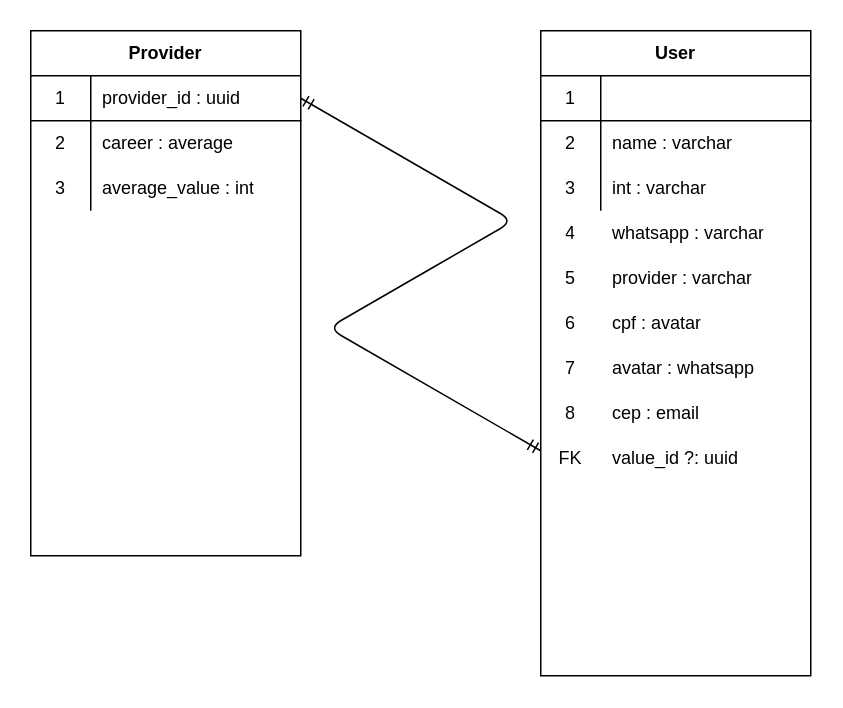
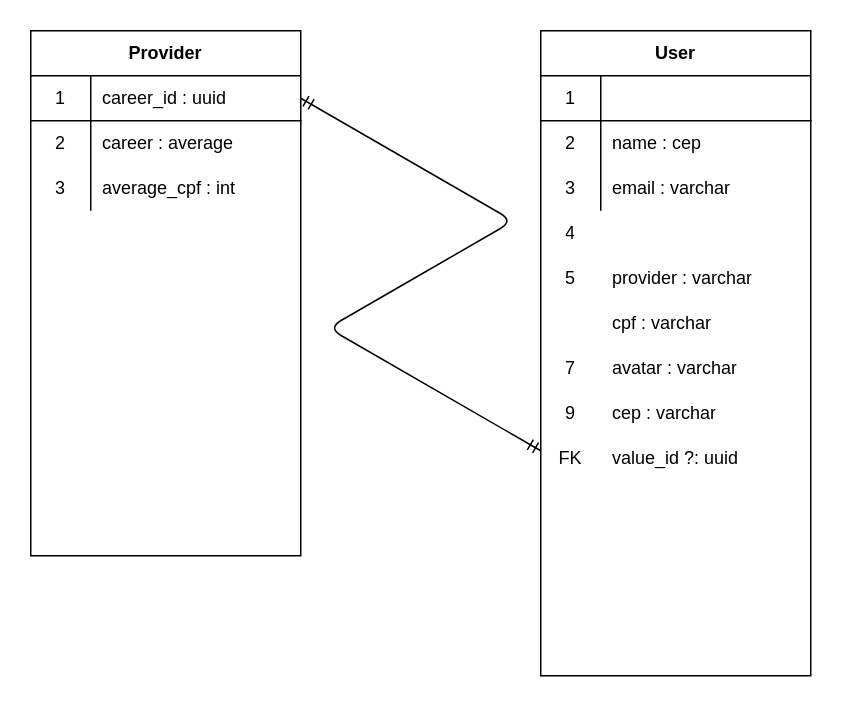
- <mxCell id="24" value="provider_id : uuid" style="shape=partialRectangle;html=1;whiteSpace=wrap;connectable=0;fillColor=none;top=0;left=0;bottom=0;right=0;align=left;spacingLeft=6;overflow=hidden;" parent="22" vertex="1"><mxGeometry x="40" width="140" height="30" as="geometry" /></mxCell>
+ <mxCell id="24" value="career_id : uuid" style="shape=partialRectangle;html=1;whiteSpace=wrap;connectable=0;fillColor=none;top=0;left=0;bottom=0;right=0;align=left;spacingLeft=6;overflow=hidden;" parent="22" vertex="1"><mxGeometry x="40" width="140" height="30" as="geometry" /></mxCell>
- <mxCell id="7" value="name : varchar" style="shape=partialRectangle;html=1;whiteSpace=wrap;connectable=0;fillColor=none;top=0;left=0;bottom=0;right=0;align=left;spacingLeft=6;overflow=hidden;" parent="5" vertex="1"><mxGeometry x="40" width="140" height="30" as="geometry" /></mxCell>
+ <mxCell id="7" value="name : cep" style="shape=partialRectangle;html=1;whiteSpace=wrap;connectable=0;fillColor=none;top=0;left=0;bottom=0;right=0;align=left;spacingLeft=6;overflow=hidden;" parent="5" vertex="1"><mxGeometry x="40" width="140" height="30" as="geometry" /></mxCell>
- <mxCell id="30" value="average_value : int" style="shape=partialRectangle;html=1;whiteSpace=wrap;connectable=0;fillColor=none;top=0;left=0;bottom=0;right=0;align=left;spacingLeft=6;overflow=hidden;" parent="28" vertex="1"><mxGeometry x="40" width="140" height="30" as="geometry" /></mxCell>
+ <mxCell id="30" value="average_cpf : int" style="shape=partialRectangle;html=1;whiteSpace=wrap;connectable=0;fillColor=none;top=0;left=0;bottom=0;right=0;align=left;spacingLeft=6;overflow=hidden;" parent="28" vertex="1"><mxGeometry x="40" width="140" height="30" as="geometry" /></mxCell>
- <mxCell id="10" value="int : varchar" style="shape=partialRectangle;html=1;whiteSpace=wrap;connectable=0;fillColor=none;top=0;left=0;bottom=0;right=0;align=left;spacingLeft=6;overflow=hidden;" parent="8" vertex="1"><mxGeometry x="40" width="140" height="30" as="geometry" /></mxCell>
+ <mxCell id="10" value="email : varchar" style="shape=partialRectangle;html=1;whiteSpace=wrap;connectable=0;fillColor=none;top=0;left=0;bottom=0;right=0;align=left;spacingLeft=6;overflow=hidden;" parent="8" vertex="1"><mxGeometry x="40" width="140" height="30" as="geometry" /></mxCell>
- <mxCell id="12" value="whatsapp : varchar" style="shape=partialRectangle;html=1;whiteSpace=wrap;connectable=0;fillColor=none;top=0;left=0;bottom=0;right=0;align=left;spacingLeft=6;overflow=hidden;" parent="1" vertex="1"><mxGeometry x="400" y="140" width="140" height="30" as="geometry" /></mxCell>
- <mxCell id="15" value="6" style="shape=partialRectangle;html=1;whiteSpace=wrap;connectable=0;fillColor=none;top=0;left=0;bottom=0;right=0;overflow=hidden;" parent="1" vertex="1"><mxGeometry x="360" y="200" width="40" height="30" as="geometry" /></mxCell>
- <mxCell id="16" value="cpf : avatar" style="shape=partialRectangle;html=1;whiteSpace=wrap;connectable=0;fillColor=none;top=0;left=0;bottom=0;right=0;align=left;spacingLeft=6;overflow=hidden;" parent="1" vertex="1"><mxGeometry x="400" y="200" width="140" height="30" as="geometry" /></mxCell>
+ <mxCell id="16" value="cpf : varchar" style="shape=partialRectangle;html=1;whiteSpace=wrap;connectable=0;fillColor=none;top=0;left=0;bottom=0;right=0;align=left;spacingLeft=6;overflow=hidden;" parent="1" vertex="1"><mxGeometry x="400" y="200" width="140" height="30" as="geometry" /></mxCell>
- <mxCell id="18" value="avatar : whatsapp" style="shape=partialRectangle;html=1;whiteSpace=wrap;connectable=0;fillColor=none;top=0;left=0;bottom=0;right=0;align=left;spacingLeft=6;overflow=hidden;" parent="1" vertex="1"><mxGeometry x="400" y="230" width="140" height="30" as="geometry" /></mxCell>
+ <mxCell id="18" value="avatar : varchar" style="shape=partialRectangle;html=1;whiteSpace=wrap;connectable=0;fillColor=none;top=0;left=0;bottom=0;right=0;align=left;spacingLeft=6;overflow=hidden;" parent="1" vertex="1"><mxGeometry x="400" y="230" width="140" height="30" as="geometry" /></mxCell>
- <mxCell id="32" value="8" style="shape=partialRectangle;html=1;whiteSpace=wrap;connectable=0;fillColor=none;top=0;left=0;bottom=0;right=0;overflow=hidden;" vertex="1" parent="1"><mxGeometry x="360" y="260" width="40" height="30" as="geometry" /></mxCell>
+ <mxCell id="32" value="9" style="shape=partialRectangle;html=1;whiteSpace=wrap;connectable=0;fillColor=none;top=0;left=0;bottom=0;right=0;overflow=hidden;" vertex="1" parent="1"><mxGeometry x="360" y="260" width="40" height="30" as="geometry" /></mxCell>
- <mxCell id="33" value="cep : email" style="shape=partialRectangle;html=1;whiteSpace=wrap;connectable=0;fillColor=none;top=0;left=0;bottom=0;right=0;align=left;spacingLeft=6;overflow=hidden;" vertex="1" parent="1"><mxGeometry x="400" y="260" width="140" height="30" as="geometry" /></mxCell>
+ <mxCell id="33" value="cep : varchar" style="shape=partialRectangle;html=1;whiteSpace=wrap;connectable=0;fillColor=none;top=0;left=0;bottom=0;right=0;align=left;spacingLeft=6;overflow=hidden;" vertex="1" parent="1"><mxGeometry x="400" y="260" width="140" height="30" as="geometry" /></mxCell>
